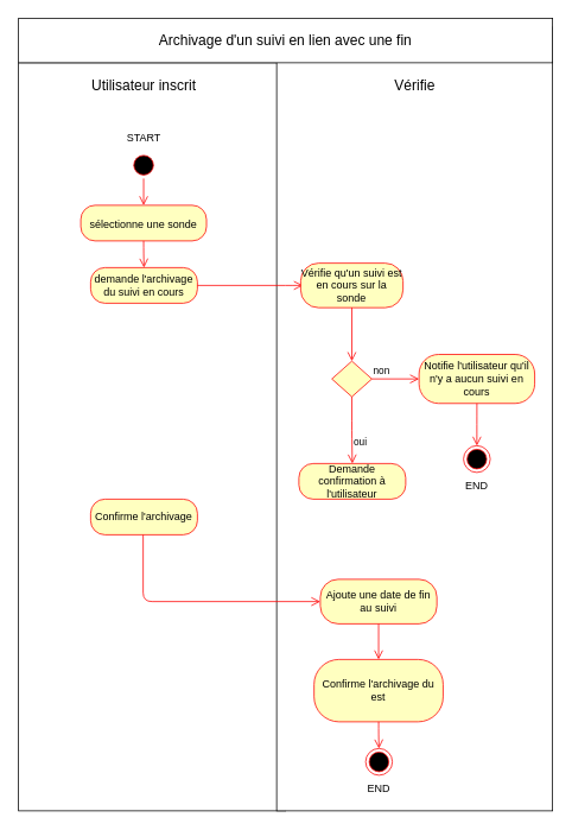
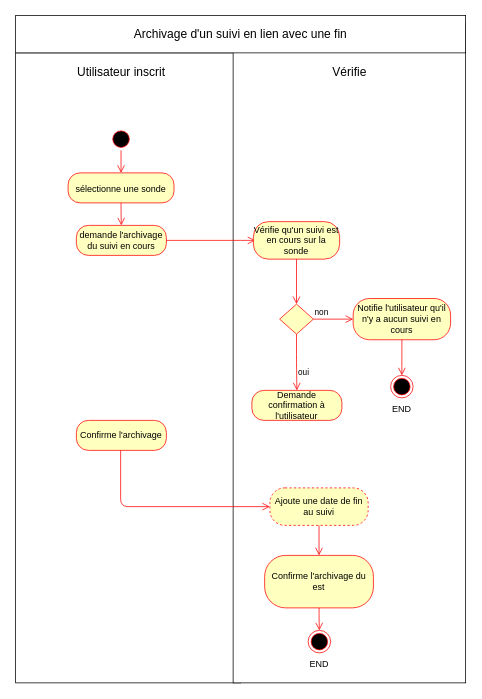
- <mxCell id="15" value="START" style="text;html=1;strokeColor=none;fillColor=none;align=center;verticalAlign=middle;whiteSpace=wrap;rounded=0;fontSize=12;" parent="1" vertex="1"><mxGeometry x="131" y="140" width="60" height="30" as="geometry" /></mxCell>
- <mxCell id="12" value="Ajoute une date de fin au suivi" style="rounded=1;whiteSpace=wrap;html=1;arcSize=40;fontColor=#000000;fillColor=#ffffc0;strokeColor=#ff0000;fontSize=12;" parent="1" vertex="1"><mxGeometry x="359.06" y="650" width="131" height="50" as="geometry" /></mxCell>
+ <mxCell id="12" value="Ajoute une date de fin au suivi" style="rounded=1;whiteSpace=wrap;html=1;arcSize=40;fontColor=#000000;fillColor=#ffffc0;strokeColor=#ff0000;fontSize=12;dashed=1;" parent="1" vertex="1"><mxGeometry x="359.06" y="650" width="131" height="50" as="geometry" /></mxCell>
